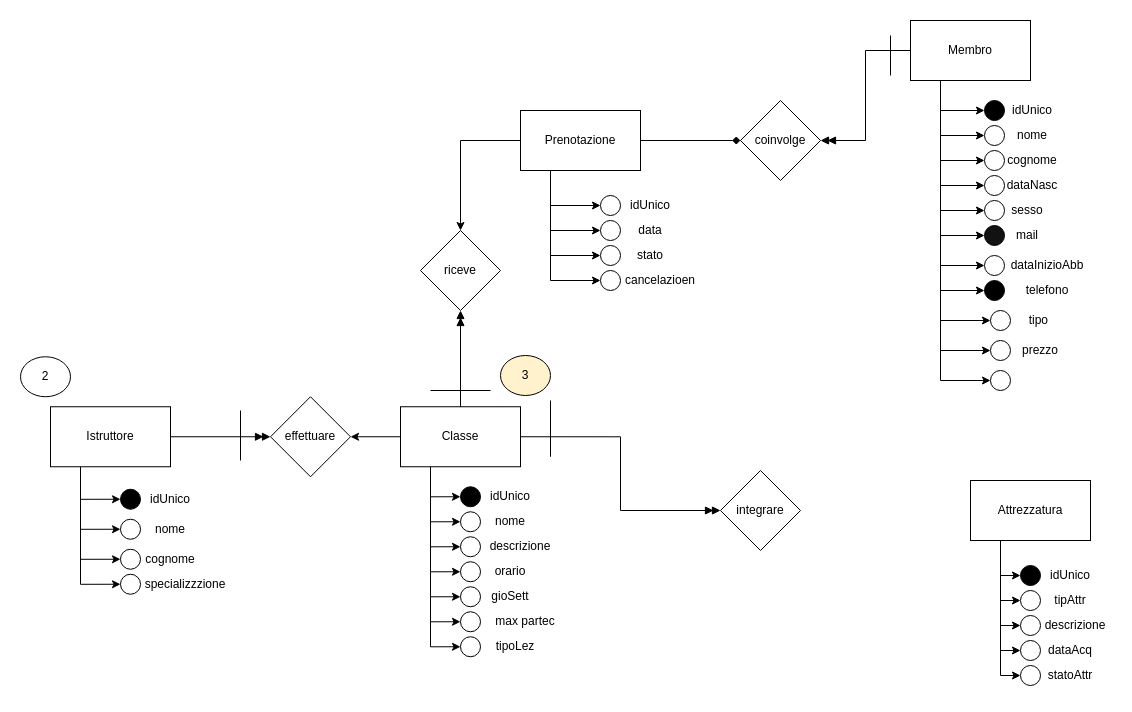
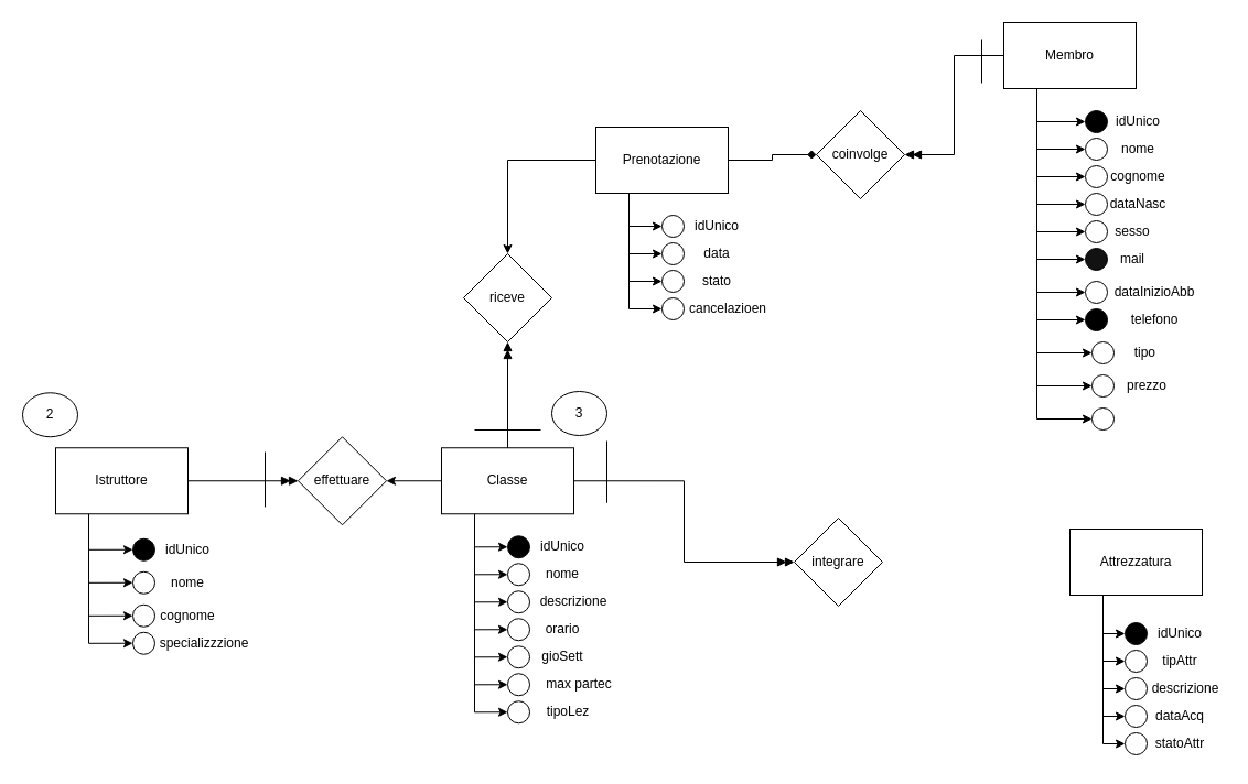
- <mxCell id="62" value="Prenotazione" style="rounded=0;whiteSpace=wrap;html=1;" parent="59" vertex="1"><mxGeometry width="120" height="60" as="geometry" /></mxCell>
+ <mxCell id="62" value="Prenotazione" style="rounded=0;whiteSpace=wrap;html=1;" parent="59" vertex="1"><mxGeometry x="20" y="5" width="120" height="60" as="geometry" /></mxCell>
- <mxCell id="117" value="3" style="ellipse;whiteSpace=wrap;html=1;fillColor=#fff2cc;" parent="1" vertex="1"><mxGeometry x="500" y="355" width="50" height="40" as="geometry" /></mxCell>
+ <mxCell id="117" value="3" style="ellipse;whiteSpace=wrap;html=1;" parent="1" vertex="1"><mxGeometry x="500" y="355" width="50" height="40" as="geometry" /></mxCell>
